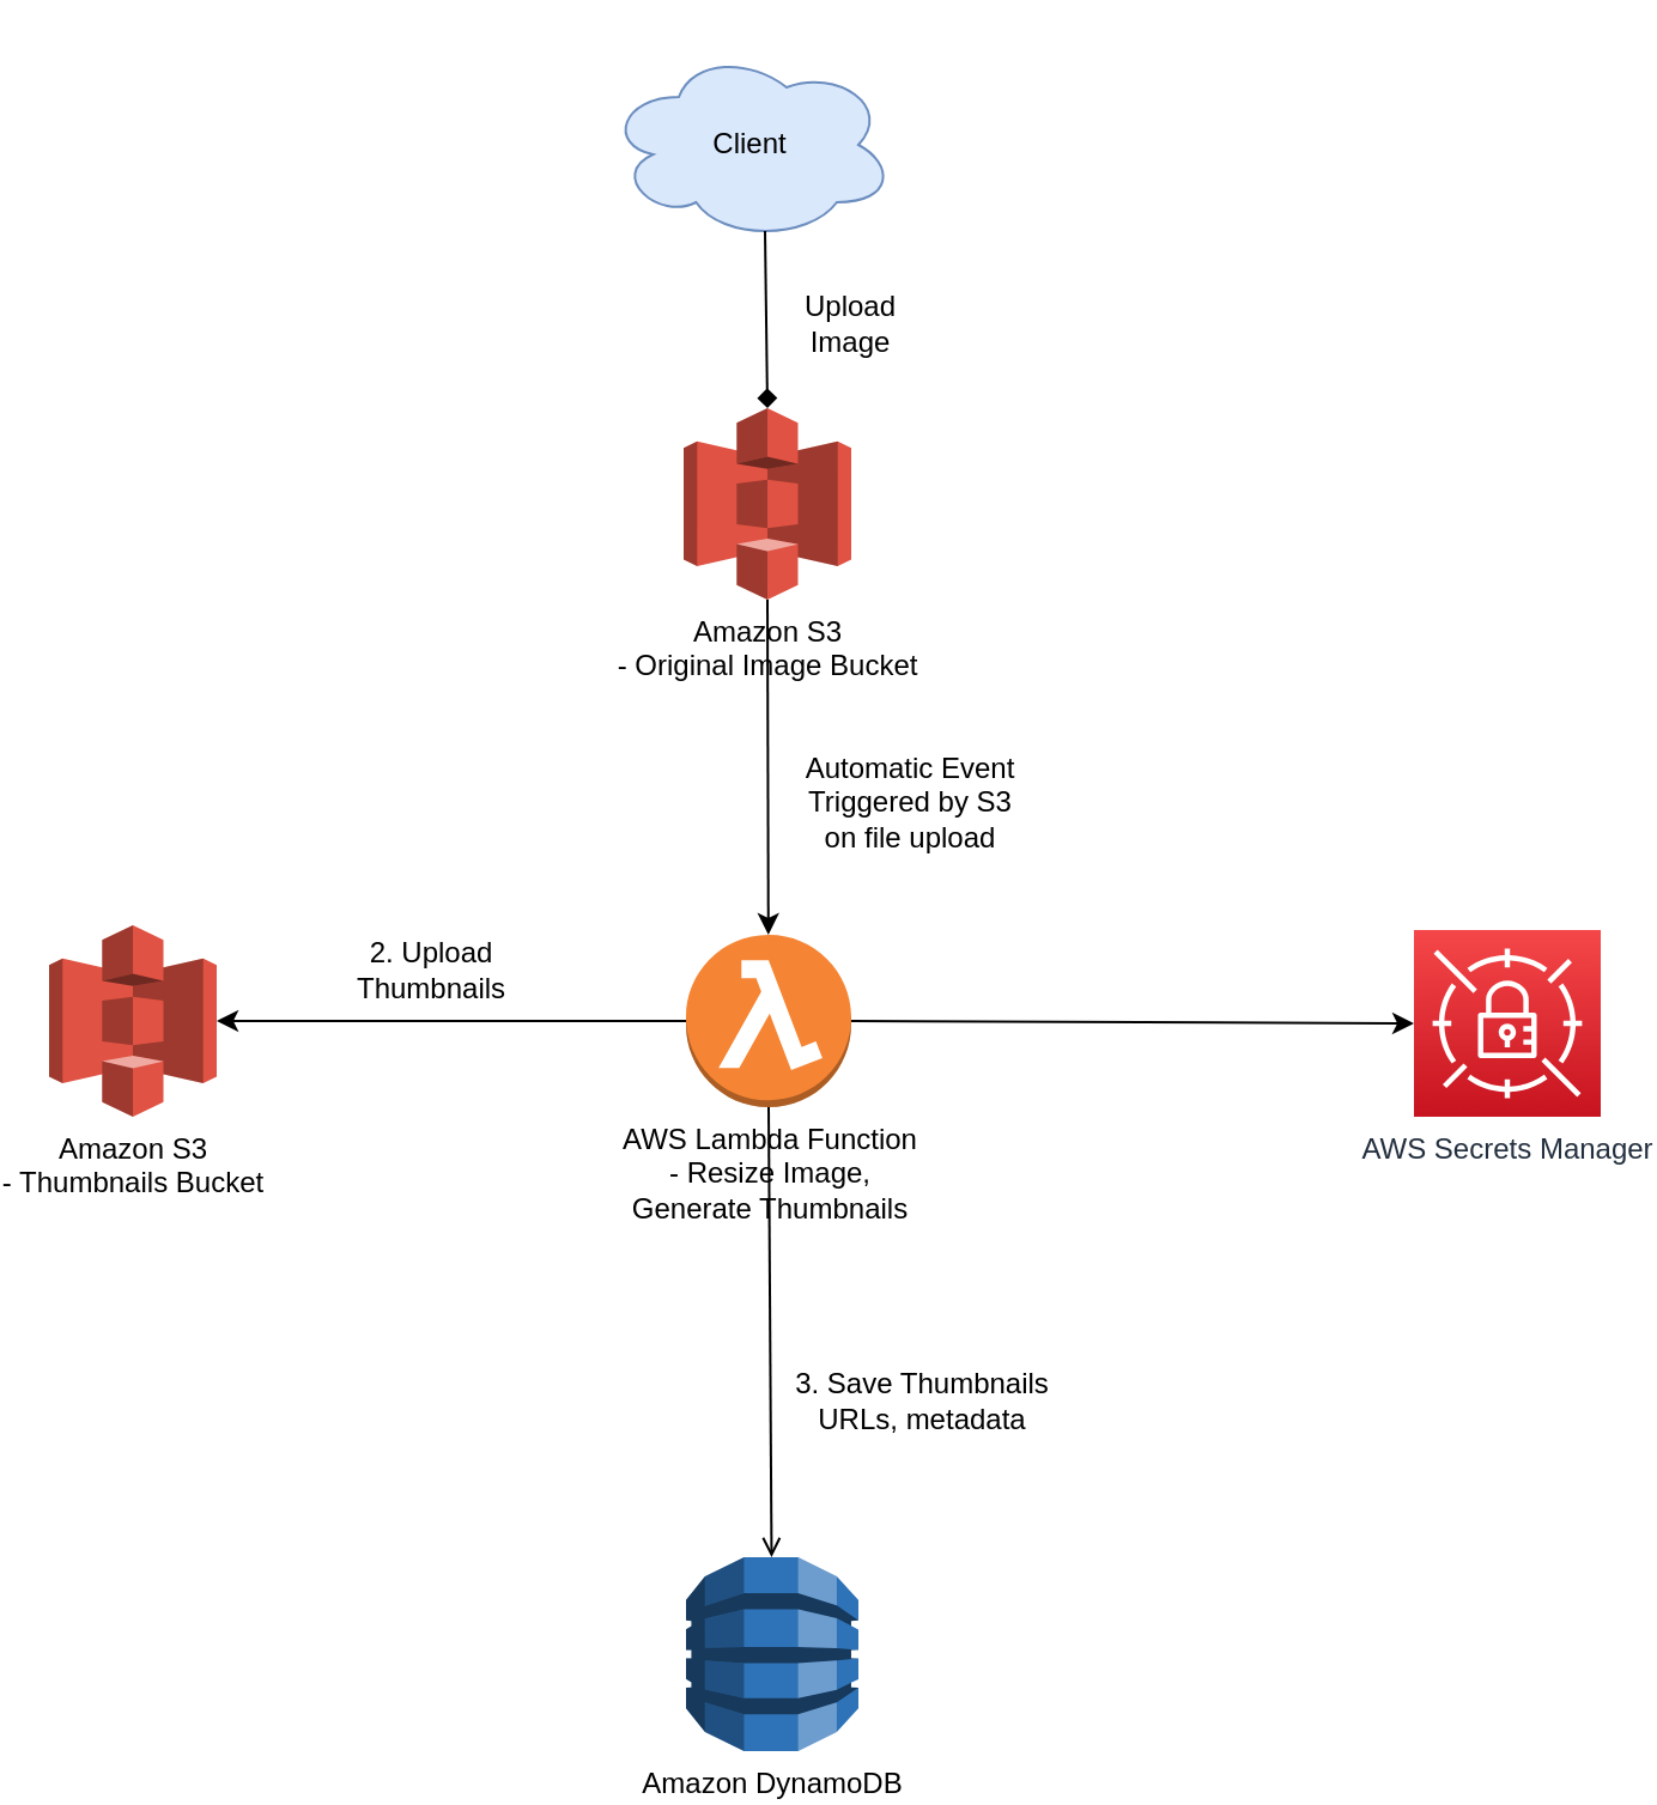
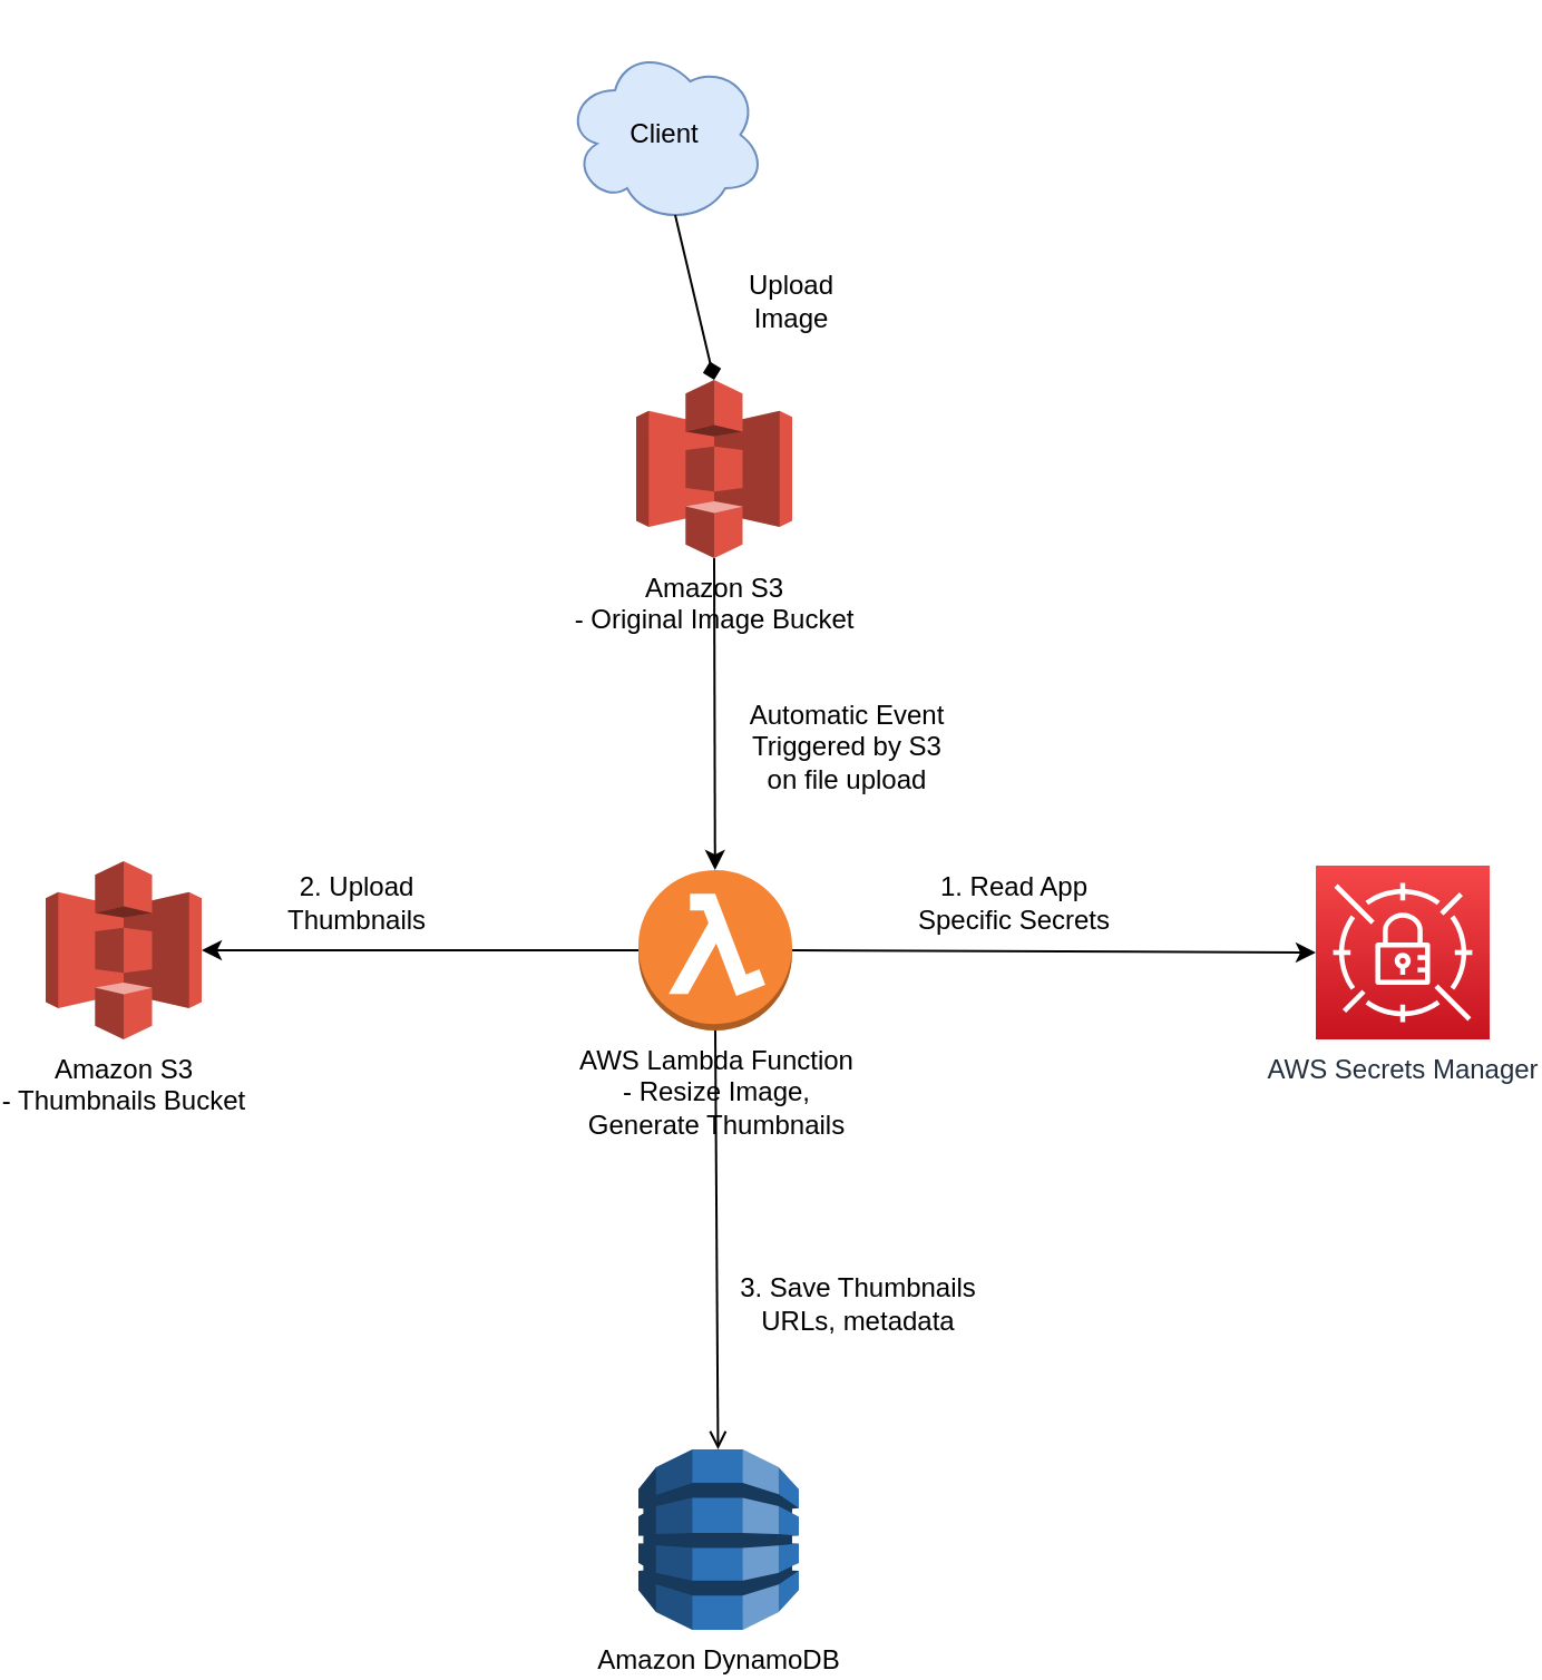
- <mxCell id="2" value="Client" style="ellipse;shape=cloud;whiteSpace=wrap;html=1;fillColor=#dae8fc;strokeColor=#6c8ebf;" vertex="1" parent="1"><mxGeometry x="253" y="20" width="120" height="80" as="geometry" /></mxCell>
+ <mxCell id="2" value="Client" style="ellipse;shape=cloud;whiteSpace=wrap;html=1;fillColor=#dae8fc;strokeColor=#6c8ebf;" vertex="1" parent="1"><mxGeometry x="253" y="20" width="90" height="80" as="geometry" /></mxCell>
- <mxCell id="12" value="2. Upload Thumbnails" style="text;html=1;strokeColor=none;fillColor=none;align=center;verticalAlign=middle;whiteSpace=wrap;rounded=0;" vertex="1" parent="1"><mxGeometry x="150" y="390" width="60" height="30" as="geometry" /></mxCell>
+ <mxCell id="12" value="2. Upload Thumbnails" style="text;html=1;strokeColor=none;fillColor=none;align=center;verticalAlign=middle;whiteSpace=wrap;rounded=0;" vertex="1" parent="1"><mxGeometry x="130" y="390" width="60" height="30" as="geometry" /></mxCell>
+ <mxCell id="17" value="1. Read App Specific Secrets" style="text;html=1;strokeColor=none;fillColor=none;align=center;verticalAlign=middle;whiteSpace=wrap;rounded=0;" vertex="1" parent="1"><mxGeometry x="410" y="390" width="90" height="30" as="geometry" /></mxCell>
